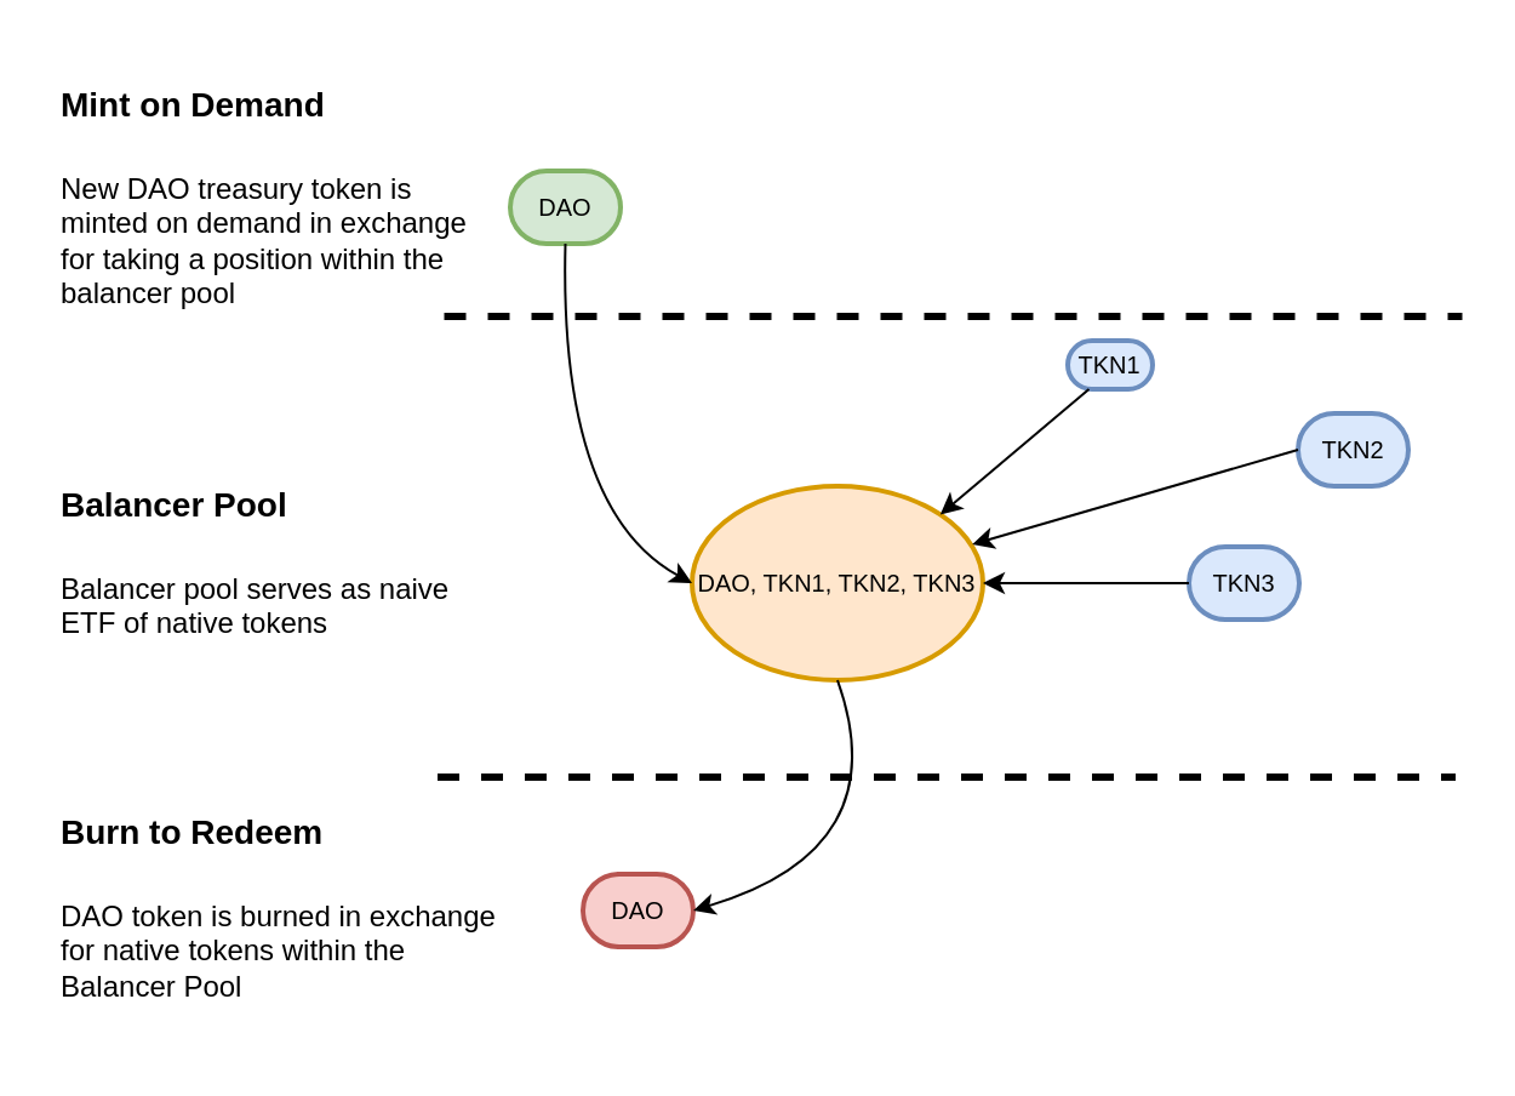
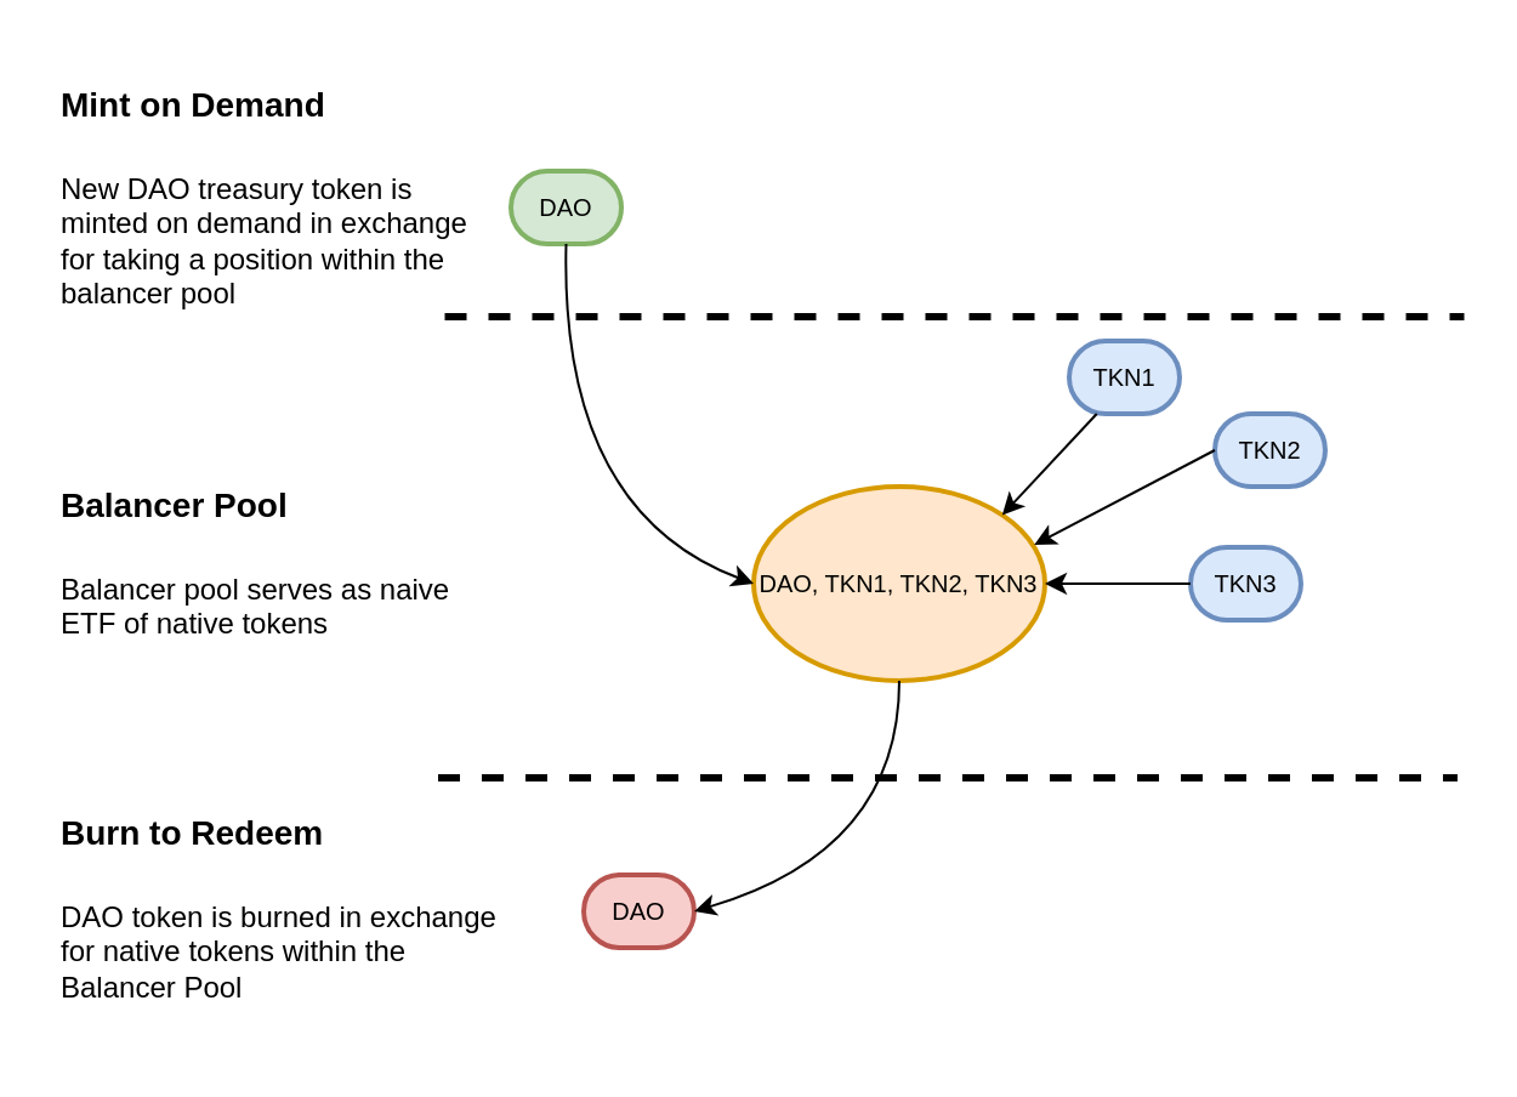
- <mxCell id="5" value="&lt;font style=&quot;&quot;&gt;&lt;span style=&quot;font-size: 10px;&quot;&gt;TKN1&lt;/span&gt;&lt;br&gt;&lt;/font&gt;" style="rounded=1;whiteSpace=wrap;html=1;fillColor=#dae8fc;strokeColor=#6c8ebf;strokeWidth=2;arcSize=50;" parent="1" vertex="1"><mxGeometry x="440" y="140" width="35" height="20" as="geometry" /></mxCell>
+ <mxCell id="5" value="&lt;font style=&quot;&quot;&gt;&lt;span style=&quot;font-size: 10px;&quot;&gt;TKN1&lt;/span&gt;&lt;br&gt;&lt;/font&gt;" style="rounded=1;whiteSpace=wrap;html=1;fillColor=#dae8fc;strokeColor=#6c8ebf;strokeWidth=2;arcSize=50;" parent="1" vertex="1"><mxGeometry x="440" y="140" width="45.5" height="30" as="geometry" /></mxCell>
- <mxCell id="6" value="&lt;font style=&quot;&quot;&gt;&lt;font style=&quot;font-size: 10px;&quot;&gt;TKN2&lt;/font&gt;&lt;br&gt;&lt;/font&gt;" style="rounded=1;whiteSpace=wrap;html=1;fillColor=#dae8fc;strokeColor=#6c8ebf;strokeWidth=2;arcSize=50;" parent="1" vertex="1"><mxGeometry x="535" y="170" width="45.5" height="30" as="geometry" /></mxCell>
+ <mxCell id="6" value="&lt;font style=&quot;&quot;&gt;&lt;font style=&quot;font-size: 10px;&quot;&gt;TKN2&lt;/font&gt;&lt;br&gt;&lt;/font&gt;" style="rounded=1;whiteSpace=wrap;html=1;fillColor=#dae8fc;strokeColor=#6c8ebf;strokeWidth=2;arcSize=50;" parent="1" vertex="1"><mxGeometry x="500" y="170" width="45.5" height="30" as="geometry" /></mxCell>
- <mxCell id="2" value="&lt;font style=&quot;font-size: 10px;&quot;&gt;DAO, TKN1, TKN2, TKN3&lt;/font&gt;" style="ellipse;whiteSpace=wrap;html=1;fillColor=#ffe6cc;strokeColor=#d79b00;strokeWidth=2;" parent="1" vertex="1"><mxGeometry x="285" y="200" width="120" height="80" as="geometry" /></mxCell>
+ <mxCell id="2" value="&lt;font style=&quot;font-size: 10px;&quot;&gt;DAO, TKN1, TKN2, TKN3&lt;/font&gt;" style="ellipse;whiteSpace=wrap;html=1;fillColor=#ffe6cc;strokeColor=#d79b00;strokeWidth=2;" parent="1" vertex="1"><mxGeometry x="310" y="200" width="120" height="80" as="geometry" /></mxCell>
